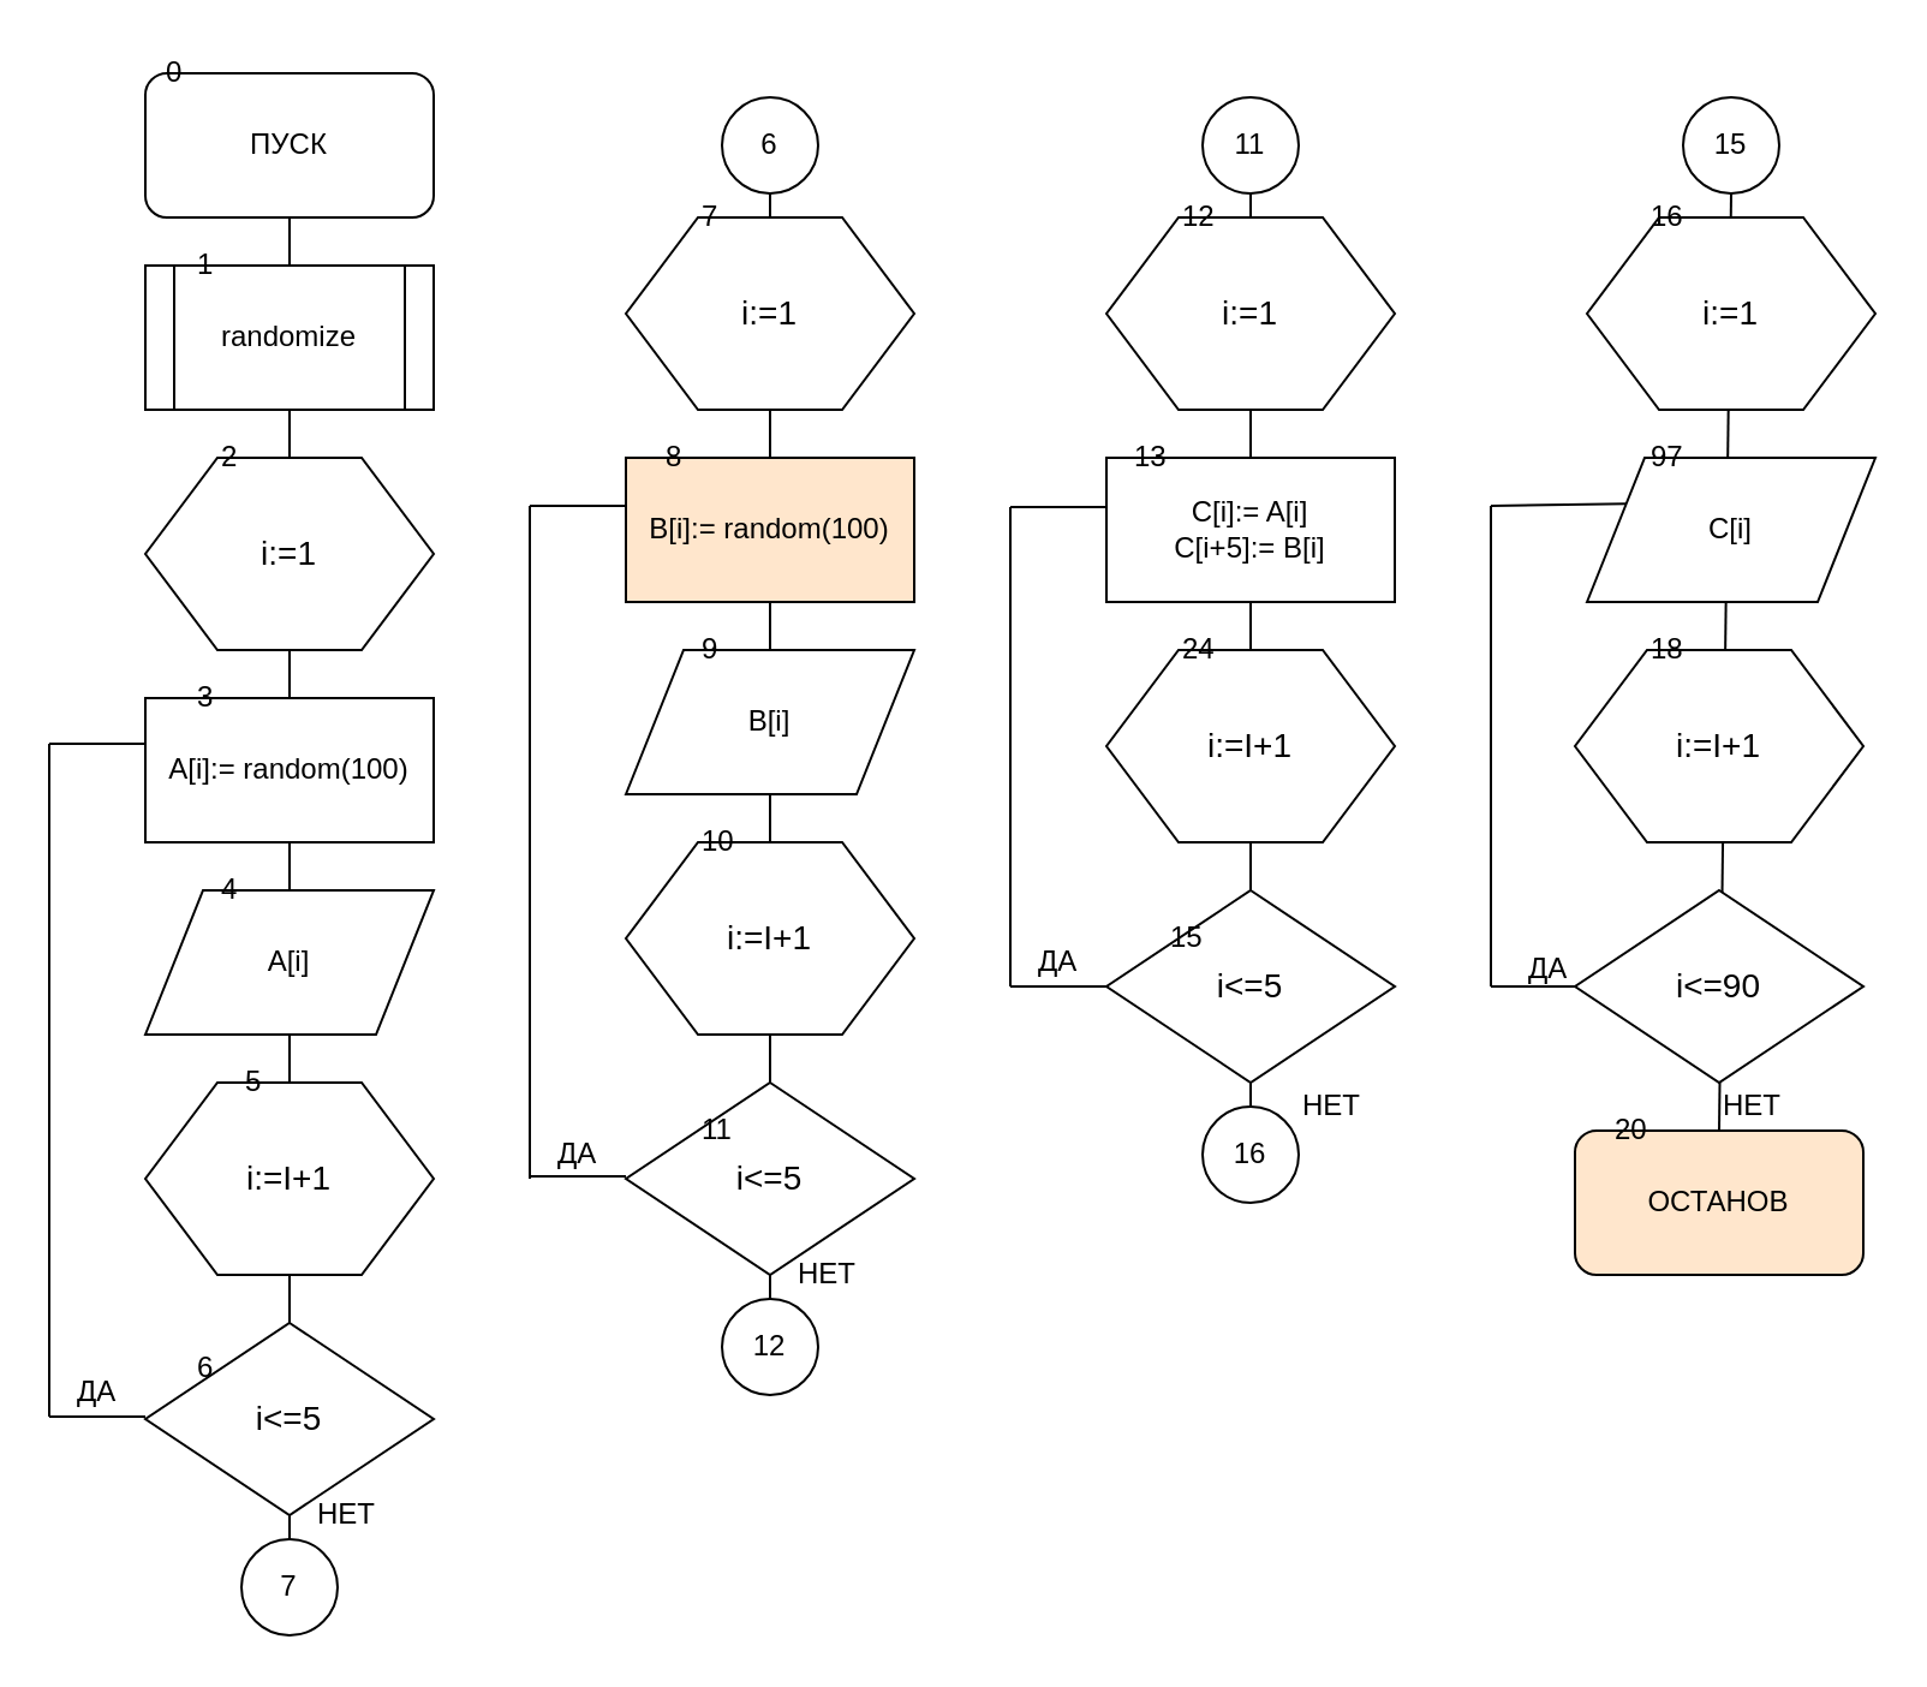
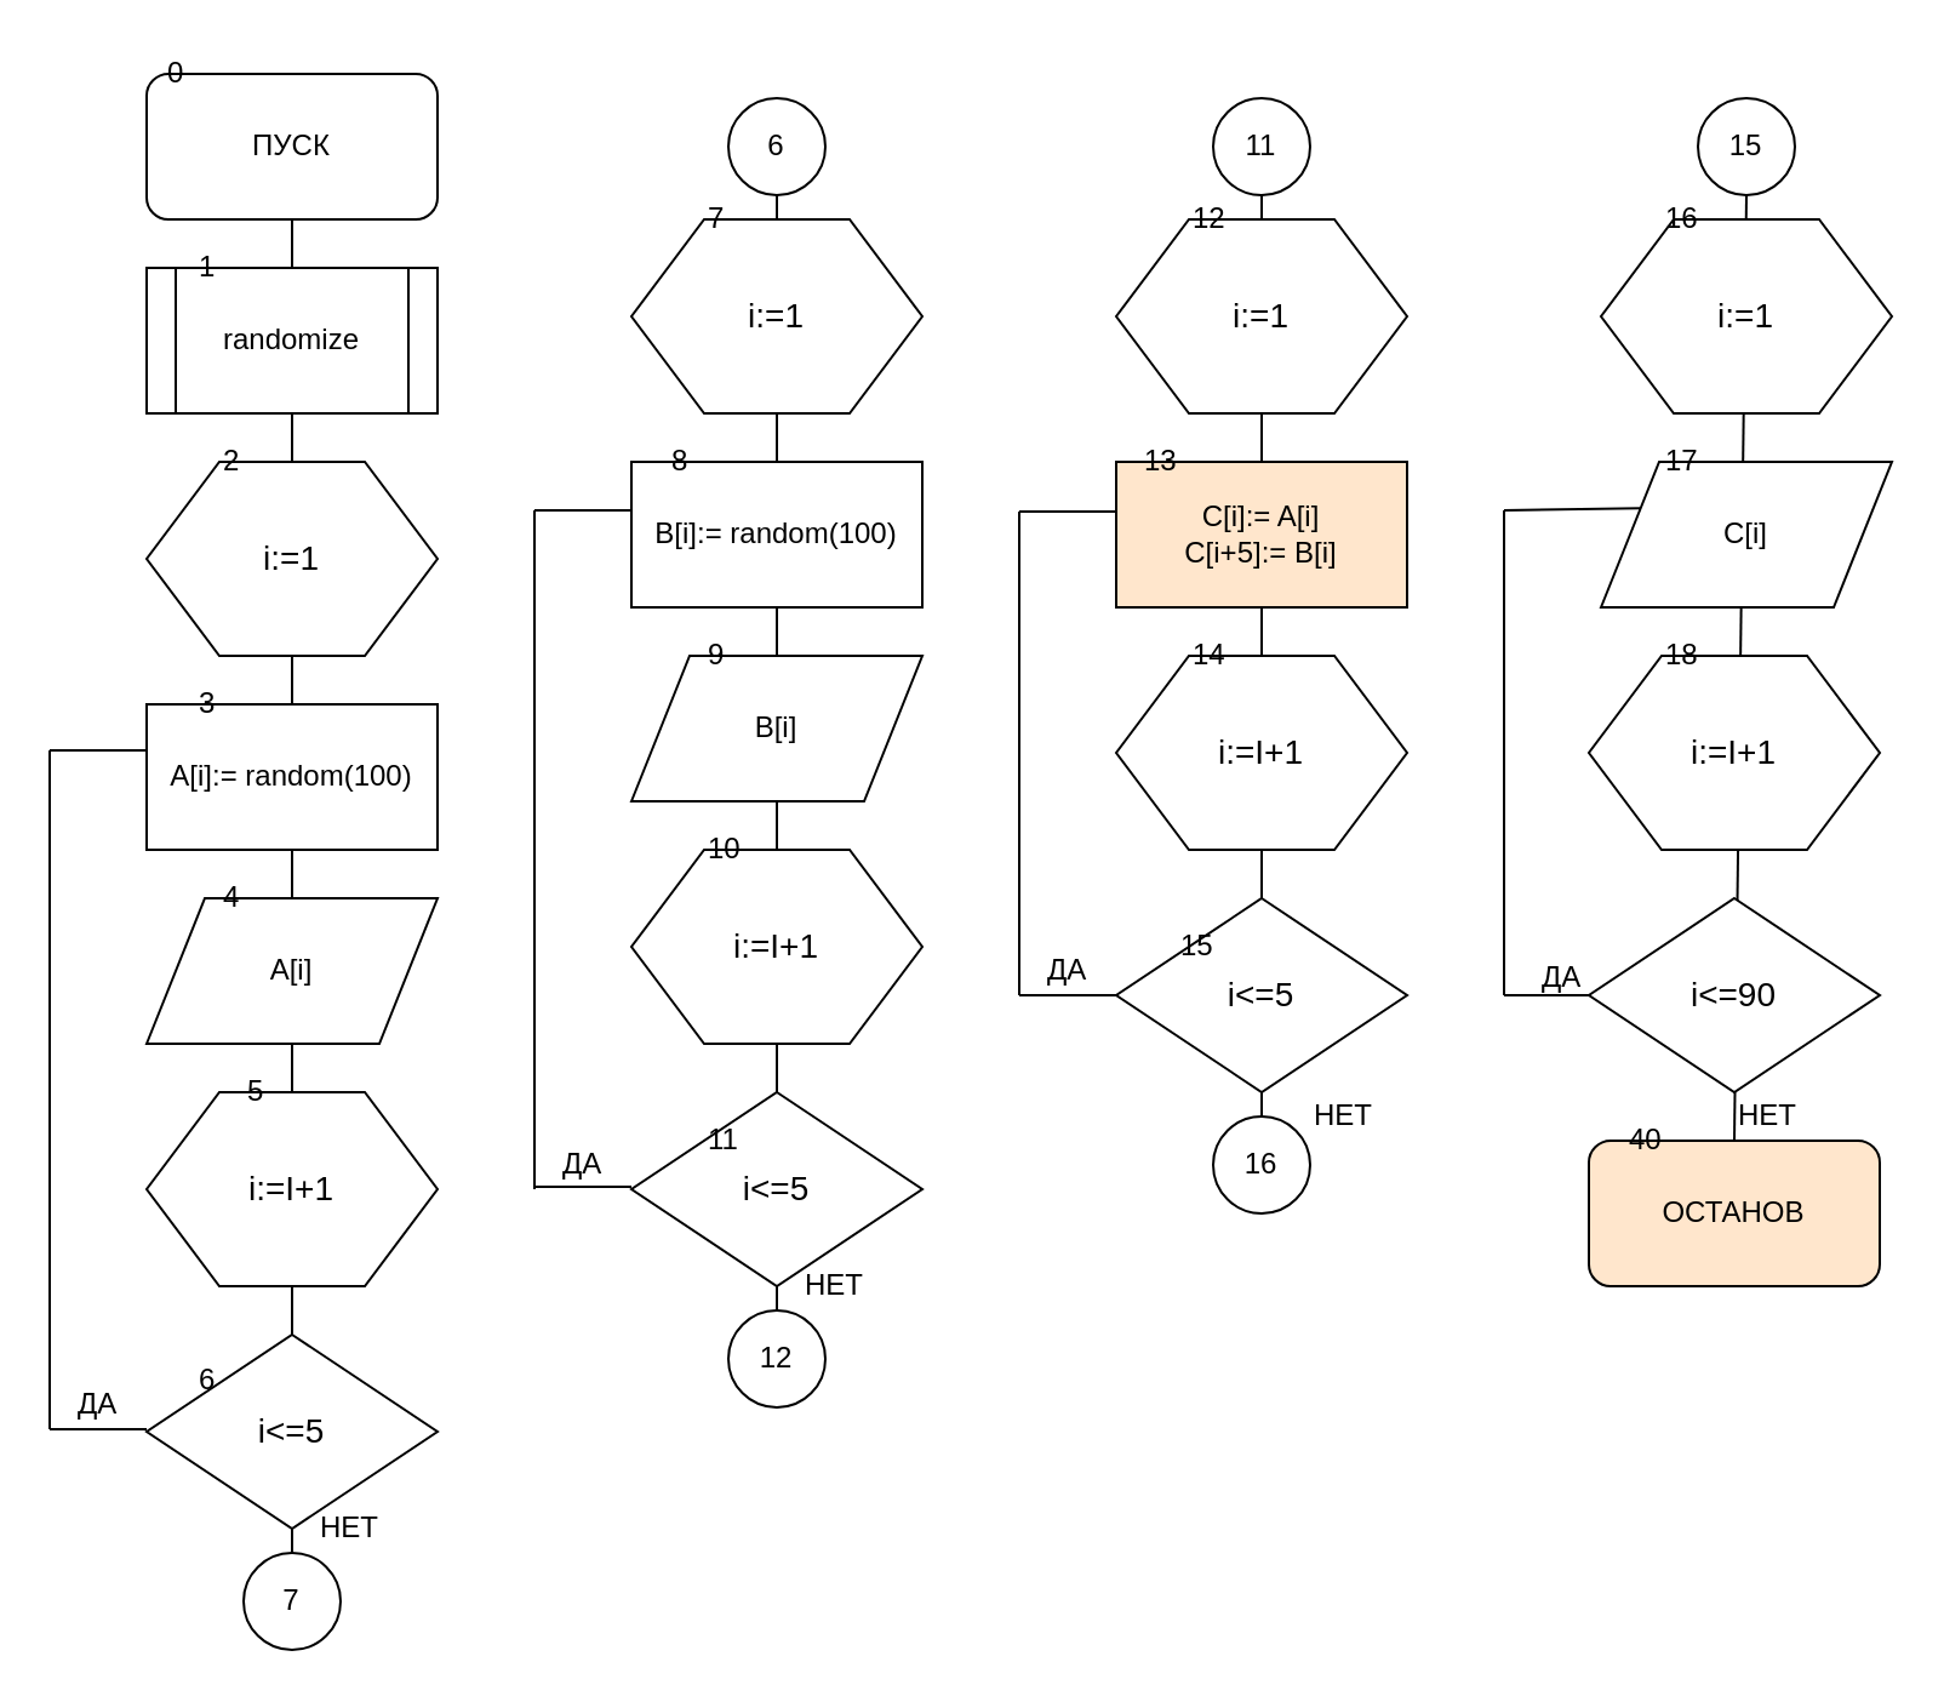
- <mxCell id="64" value="97" style="text;html=1;resizable=0;points=[];autosize=1;align=left;verticalAlign=top;spacingTop=-4;" vertex="1" parent="1"><mxGeometry x="685" y="180" width="30" height="20" as="geometry" /></mxCell>
+ <mxCell id="64" value="17" style="text;html=1;resizable=0;points=[];autosize=1;align=left;verticalAlign=top;spacingTop=-4;" vertex="1" parent="1"><mxGeometry x="685" y="180" width="30" height="20" as="geometry" /></mxCell>
- <mxCell id="15" value="B[i]:= random(100)" style="rounded=0;whiteSpace=wrap;html=1;fillColor=#ffe6cc;" vertex="1" parent="1"><mxGeometry x="260" y="190" width="120" height="60" as="geometry" /></mxCell>
+ <mxCell id="15" value="B[i]:= random(100)" style="rounded=0;whiteSpace=wrap;html=1;" vertex="1" parent="1"><mxGeometry x="260" y="190" width="120" height="60" as="geometry" /></mxCell>
- <mxCell id="20" value="&lt;div&gt;C[i]:= A[i]&lt;/div&gt;&lt;div&gt;C[i+5]:= B[i]&lt;/div&gt;" style="rounded=0;whiteSpace=wrap;html=1;" vertex="1" parent="1"><mxGeometry x="460" y="190" width="120" height="60" as="geometry" /></mxCell>
+ <mxCell id="20" value="&lt;div&gt;C[i]:= A[i]&lt;/div&gt;&lt;div&gt;C[i+5]:= B[i]&lt;/div&gt;" style="rounded=0;whiteSpace=wrap;html=1;fillColor=#ffe6cc;" vertex="1" parent="1"><mxGeometry x="460" y="190" width="120" height="60" as="geometry" /></mxCell>
- <mxCell id="54" value="24" style="text;html=1;resizable=0;points=[];autosize=1;align=left;verticalAlign=top;spacingTop=-4;" vertex="1" parent="1"><mxGeometry x="490" y="260" width="30" height="20" as="geometry" /></mxCell>
+ <mxCell id="54" value="14" style="text;html=1;resizable=0;points=[];autosize=1;align=left;verticalAlign=top;spacingTop=-4;" vertex="1" parent="1"><mxGeometry x="490" y="260" width="30" height="20" as="geometry" /></mxCell>
- <mxCell id="68" value="20" style="text;html=1;resizable=0;points=[];autosize=1;align=left;verticalAlign=top;spacingTop=-4;" vertex="1" parent="1"><mxGeometry x="670" y="460" width="30" height="20" as="geometry" /></mxCell>
+ <mxCell id="68" value="40" style="text;html=1;resizable=0;points=[];autosize=1;align=left;verticalAlign=top;spacingTop=-4;" vertex="1" parent="1"><mxGeometry x="670" y="460" width="30" height="20" as="geometry" /></mxCell>
